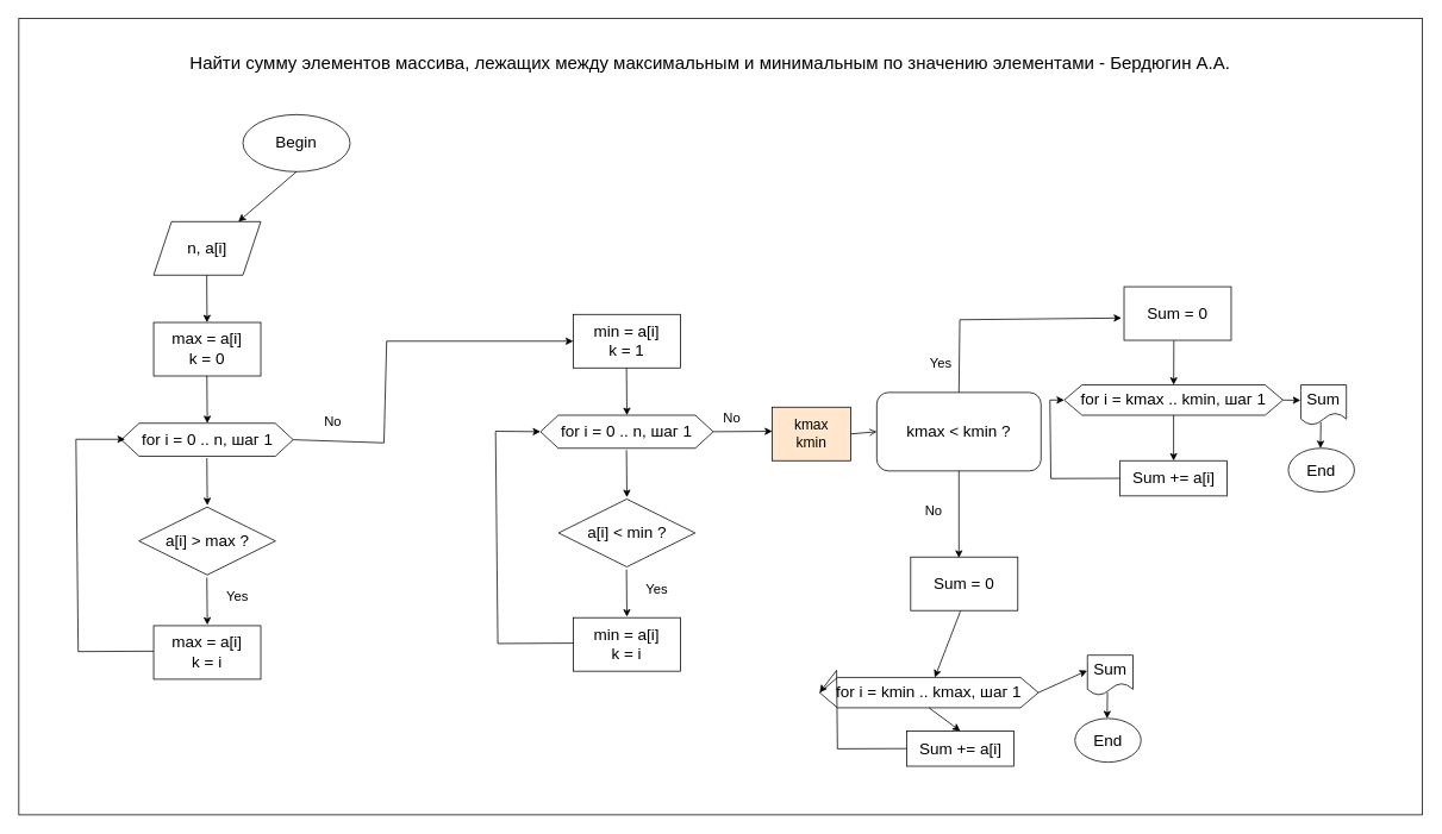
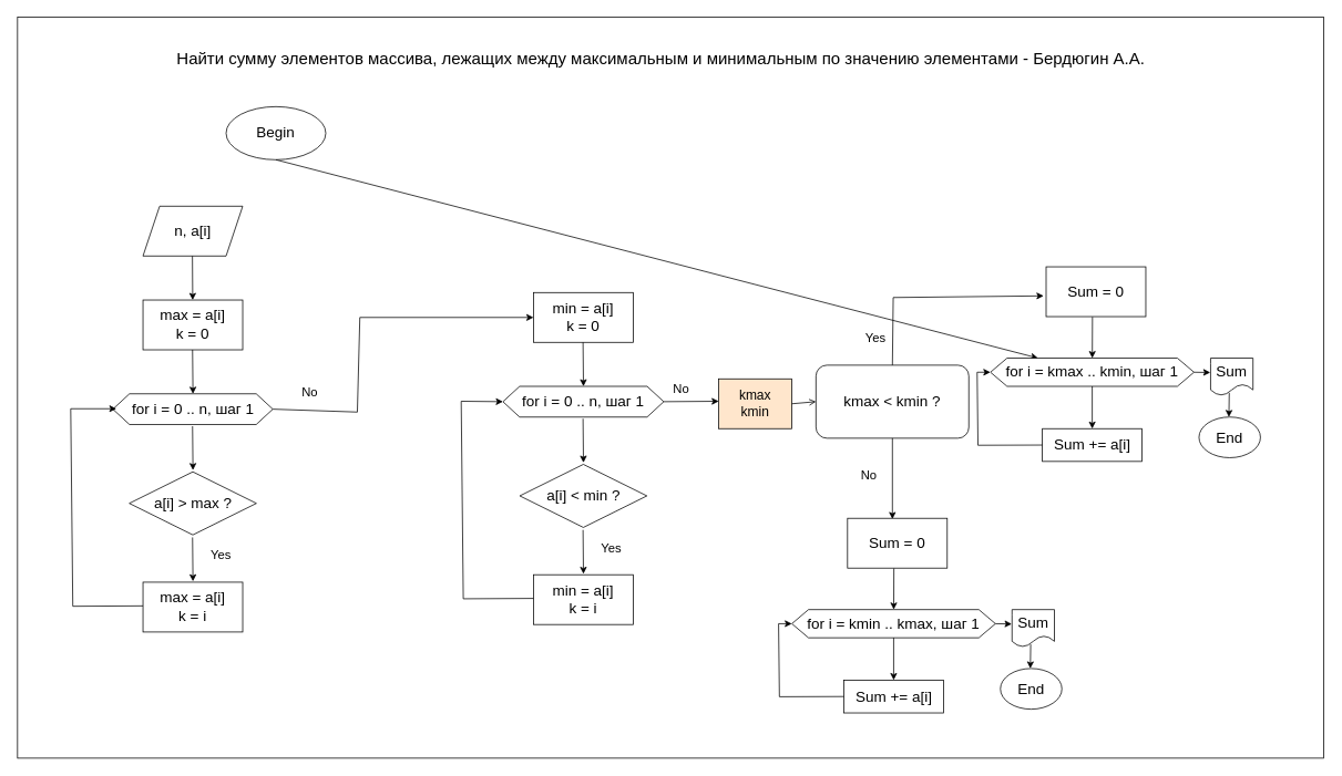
- <mxCell id="5" value="" style="endArrow=classic;html=1;rounded=0;exitX=0.5;exitY=1;exitDx=0;exitDy=0;" edge="1" parent="1" source="3" target="4"><mxGeometry width="50" height="50" relative="1" as="geometry"><mxPoint x="223" y="349" as="sourcePoint" /><mxPoint x="273" y="299" as="targetPoint" /></mxGeometry></mxCell>
+ <mxCell id="5" value="" style="endArrow=classic;html=1;rounded=0;exitX=0.5;exitY=1;exitDx=0;exitDy=0;" edge="1" parent="1" source="3" target="38"><mxGeometry width="50" height="50" relative="1" as="geometry"><mxPoint x="223" y="349" as="sourcePoint" /><mxPoint x="273" y="299" as="targetPoint" /></mxGeometry></mxCell>
- <mxCell id="19" value="min = a[i]&lt;br&gt;k = 1" style="rounded=0;whiteSpace=wrap;html=1;fontSize=18;" vertex="1" parent="1"><mxGeometry x="641" y="352" width="120" height="60" as="geometry" /></mxCell>
+ <mxCell id="19" value="min = a[i]&lt;br&gt;k = 0" style="rounded=0;whiteSpace=wrap;html=1;fontSize=18;" vertex="1" parent="1"><mxGeometry x="641" y="352" width="120" height="60" as="geometry" /></mxCell>
- <mxCell id="49" value="&lt;font style=&quot;font-size: 18px;&quot;&gt;for i = kmin .. kmax, шаг 1&lt;/font&gt;" style="shape=hexagon;perimeter=hexagonPerimeter2;whiteSpace=wrap;html=1;fixedSize=1;" vertex="1" parent="1"><mxGeometry x="917" y="759" width="245" height="34" as="geometry" /></mxCell>
+ <mxCell id="49" value="&lt;font style=&quot;font-size: 18px;&quot;&gt;for i = kmin .. kmax, шаг 1&lt;/font&gt;" style="shape=hexagon;perimeter=hexagonPerimeter2;whiteSpace=wrap;html=1;fixedSize=1;" vertex="1" parent="1"><mxGeometry x="952" y="734" width="245" height="34" as="geometry" /></mxCell>
